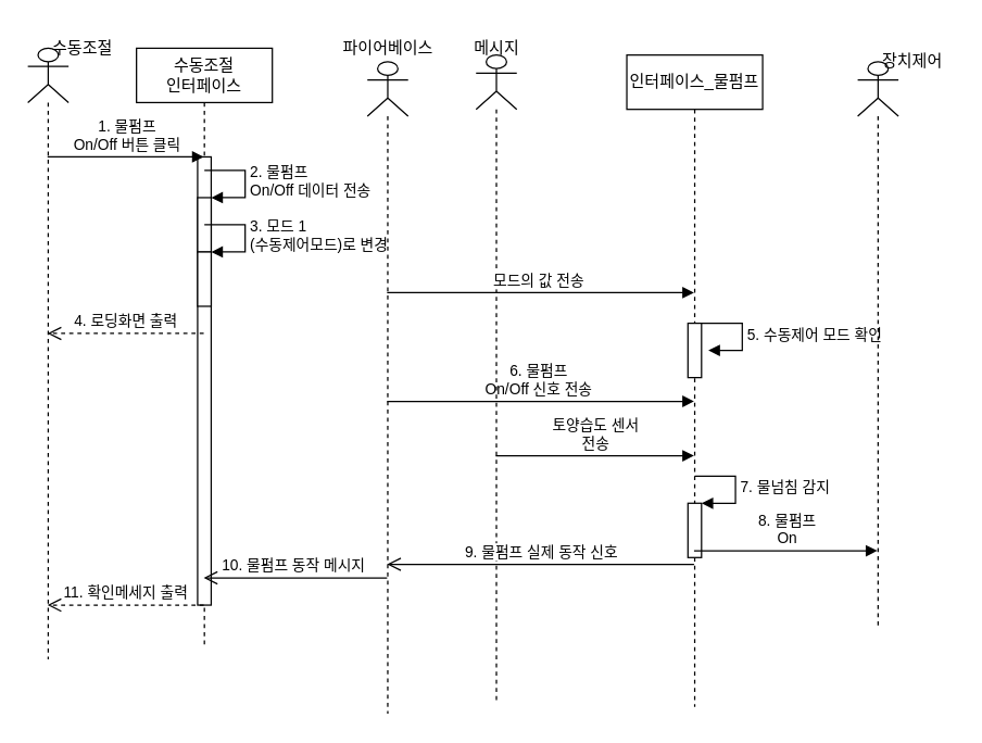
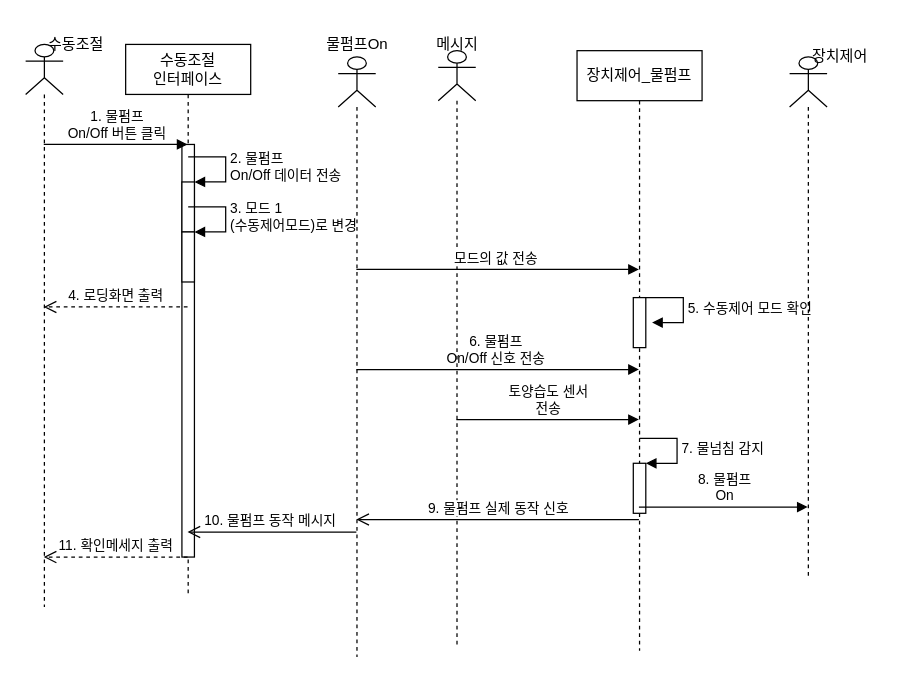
- <mxCell id="22" value="파이어베이스" style="text;html=1;align=center;verticalAlign=middle;resizable=0;points=[];autosize=1;strokeColor=none;fillColor=none;" parent="1" vertex="1"><mxGeometry x="235" y="20" width="100" height="30" as="geometry" /></mxCell>
+ <mxCell id="22" value="물펌프On" style="text;html=1;align=center;verticalAlign=middle;resizable=0;points=[];autosize=1;strokeColor=none;fillColor=none;" parent="1" vertex="1"><mxGeometry x="235" y="20" width="100" height="30" as="geometry" /></mxCell>
- <mxCell id="8" value="인터페이스_물펌프" style="shape=umlLifeline;perimeter=lifelinePerimeter;whiteSpace=wrap;html=1;container=1;collapsible=0;recursiveResize=0;outlineConnect=0;" parent="1" vertex="1"><mxGeometry x="461" y="40" width="100" height="480" as="geometry" /></mxCell>
+ <mxCell id="8" value="장치제어_물펌프" style="shape=umlLifeline;perimeter=lifelinePerimeter;whiteSpace=wrap;html=1;container=1;collapsible=0;recursiveResize=0;outlineConnect=0;" parent="1" vertex="1"><mxGeometry x="461" y="40" width="100" height="480" as="geometry" /></mxCell>
